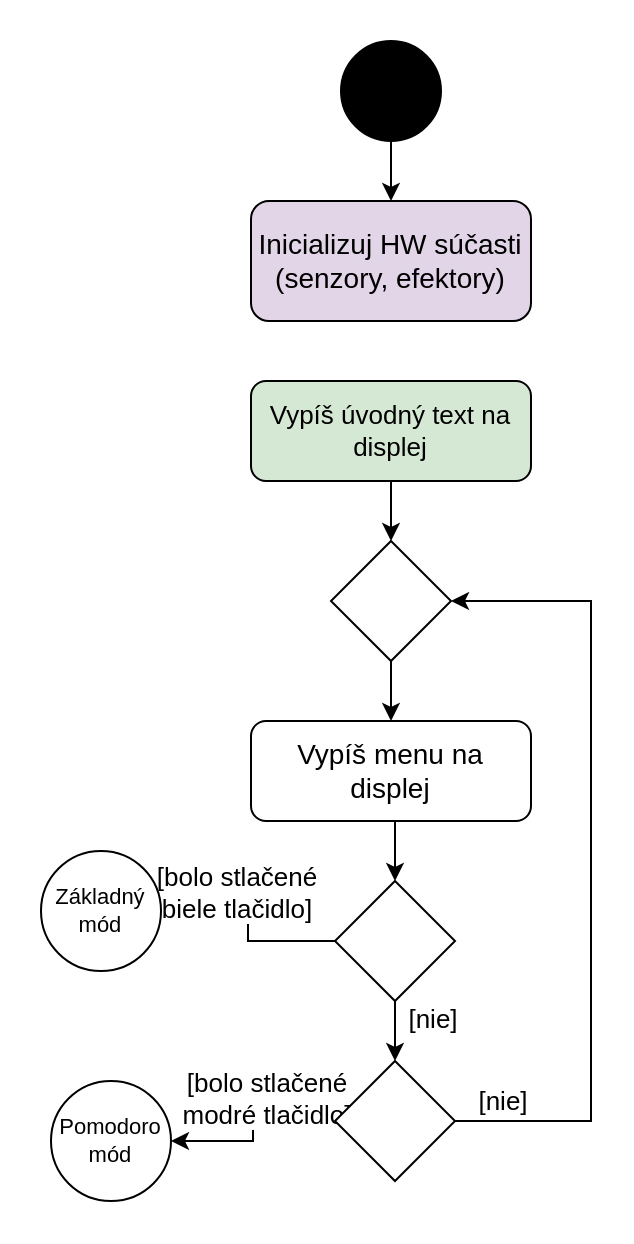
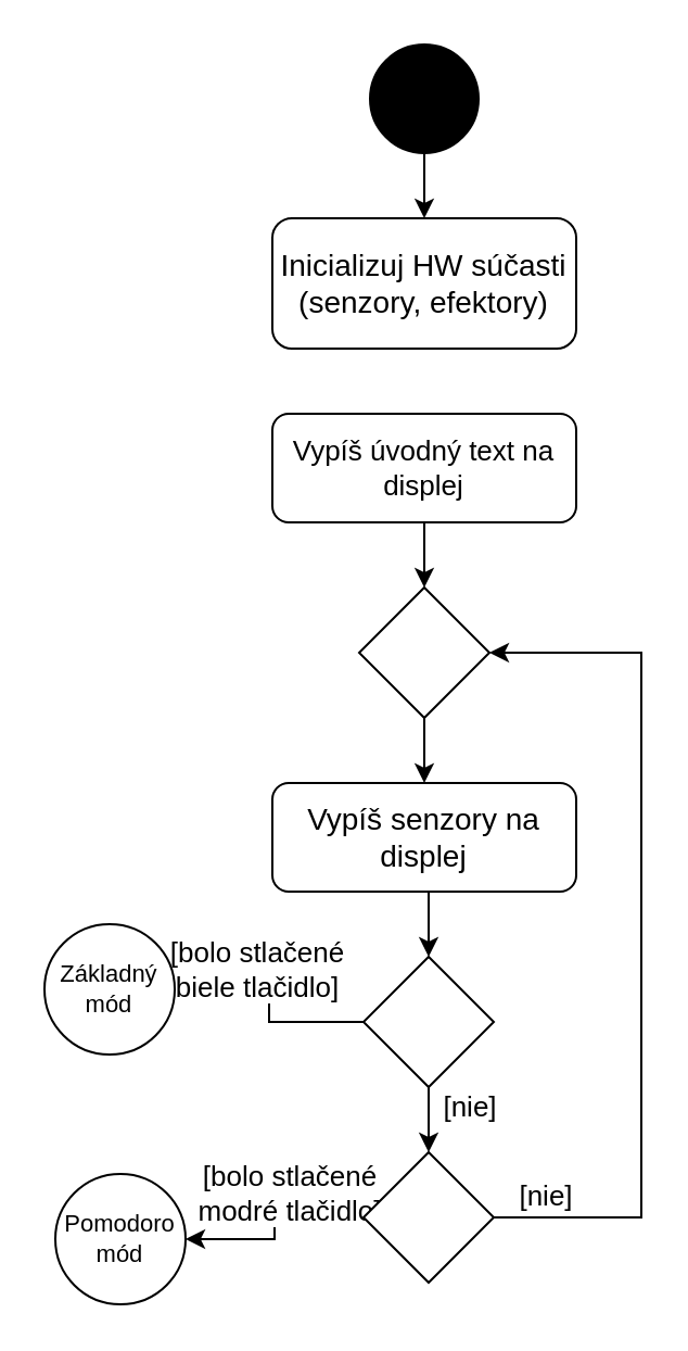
- <mxCell id="4" value="&lt;span style=&quot;font-size: 14px&quot;&gt;Inicializuj HW súčasti (senzory, efektory)&lt;/span&gt;" style="rounded=1;whiteSpace=wrap;html=1;fillColor=#e1d5e7;fontStyle=0;" parent="1" vertex="1"><mxGeometry x="125" y="100" width="140" height="60" as="geometry" /></mxCell>
+ <mxCell id="4" value="&lt;span style=&quot;font-size: 14px&quot;&gt;Inicializuj HW súčasti (senzory, efektory)&lt;/span&gt;" style="rounded=1;whiteSpace=wrap;html=1;fillColor=#FFFFFF;fontStyle=0" parent="1" vertex="1"><mxGeometry x="125" y="100" width="140" height="60" as="geometry" /></mxCell>
- <mxCell id="6" value="&lt;font style=&quot;font-size: 13px;&quot;&gt;Vypíš úvodný text na displej&lt;/font&gt;" style="rounded=1;whiteSpace=wrap;html=1;fillColor=#d5e8d4;fontStyle=0;" parent="1" vertex="1"><mxGeometry x="125" y="190" width="140" height="50" as="geometry" /></mxCell>
+ <mxCell id="6" value="&lt;font style=&quot;font-size: 13px;&quot;&gt;Vypíš úvodný text na displej&lt;/font&gt;" style="rounded=1;whiteSpace=wrap;html=1;fillColor=#FFFFFF;fontStyle=0;" parent="1" vertex="1"><mxGeometry x="125" y="190" width="140" height="50" as="geometry" /></mxCell>
- <mxCell id="8" value="&lt;span style=&quot;font-size: 14px;&quot;&gt;Vypíš menu na&lt;br&gt;displej&lt;/span&gt;" style="rounded=1;whiteSpace=wrap;html=1;fillColor=#FFFFFF;fontStyle=0;" parent="1" vertex="1"><mxGeometry x="125" y="360" width="140" height="50" as="geometry" /></mxCell>
+ <mxCell id="8" value="&lt;span style=&quot;font-size: 14px;&quot;&gt;Vypíš senzory na&lt;br&gt;displej&lt;/span&gt;" style="rounded=1;whiteSpace=wrap;html=1;fillColor=#FFFFFF;fontStyle=0;" parent="1" vertex="1"><mxGeometry x="125" y="360" width="140" height="50" as="geometry" /></mxCell>
